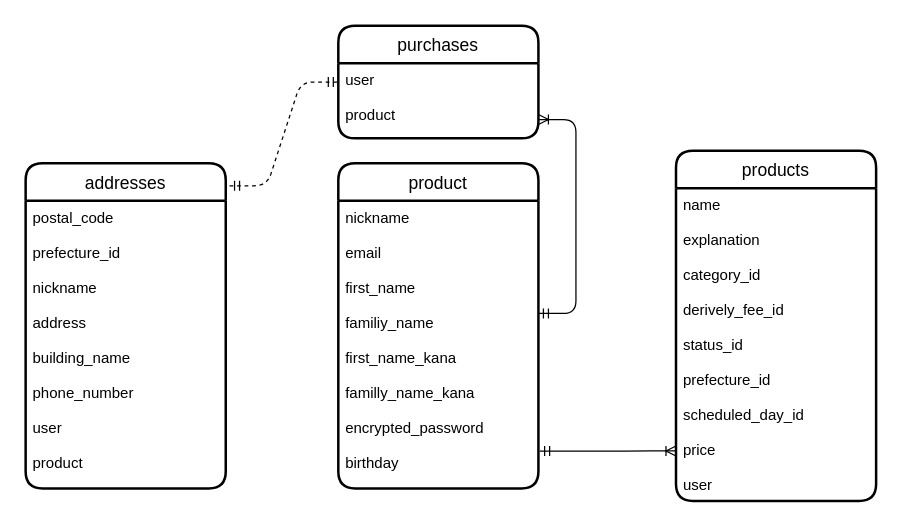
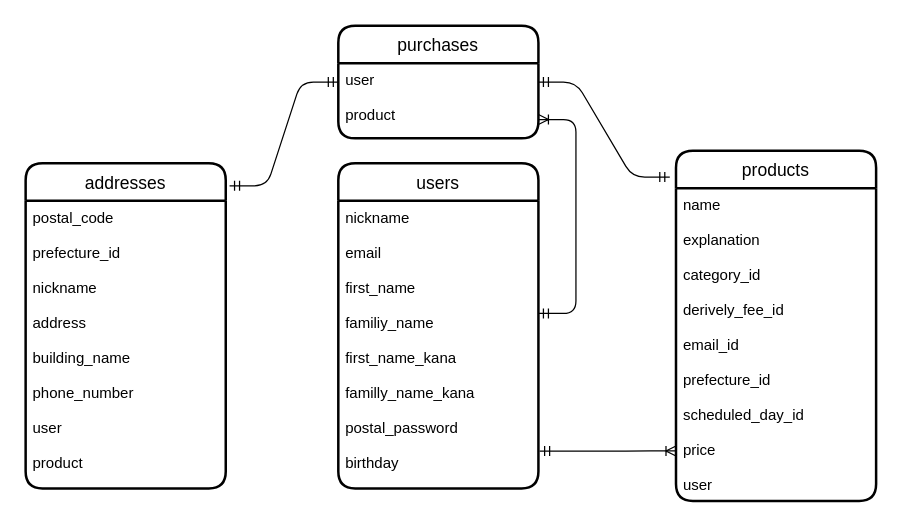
+ <mxCell id="11" value="" style="edgeStyle=entityRelationEdgeStyle;fontSize=12;html=1;endArrow=ERmandOne;startArrow=ERmandOne;exitX=1;exitY=0.25;exitDx=0;exitDy=0;entryX=-0.031;entryY=0.075;entryDx=0;entryDy=0;entryPerimeter=0;" edge="1" parent="1" source="5" target="8"><mxGeometry width="100" height="100" relative="1" as="geometry"><mxPoint x="280" y="340" as="sourcePoint" /><mxPoint x="380" y="240" as="targetPoint" /></mxGeometry></mxCell>
- <mxCell id="12" value="" style="edgeStyle=entityRelationEdgeStyle;fontSize=12;html=1;endArrow=ERmandOne;startArrow=ERmandOne;entryX=0;entryY=0.5;entryDx=0;entryDy=0;exitX=1.019;exitY=0.069;exitDx=0;exitDy=0;exitPerimeter=0;dashed=1;" edge="1" parent="1" source="6" target="4"><mxGeometry width="100" height="100" relative="1" as="geometry"><mxPoint x="280" y="340" as="sourcePoint" /><mxPoint x="380" y="240" as="targetPoint" /></mxGeometry></mxCell>
+ <mxCell id="12" value="" style="edgeStyle=entityRelationEdgeStyle;fontSize=12;html=1;endArrow=ERmandOne;startArrow=ERmandOne;entryX=0;entryY=0.5;entryDx=0;entryDy=0;exitX=1.019;exitY=0.069;exitDx=0;exitDy=0;exitPerimeter=0;" edge="1" parent="1" source="6" target="4"><mxGeometry width="100" height="100" relative="1" as="geometry"><mxPoint x="280" y="340" as="sourcePoint" /><mxPoint x="380" y="240" as="targetPoint" /></mxGeometry></mxCell>
- <mxCell id="2" value="product" style="swimlane;childLayout=stackLayout;horizontal=1;startSize=30;horizontalStack=0;rounded=1;fontSize=14;fontStyle=0;strokeWidth=2;resizeParent=0;resizeLast=1;shadow=0;dashed=0;align=center;" vertex="1" parent="1"><mxGeometry x="270" y="130" width="160" height="260" as="geometry" /></mxCell>
+ <mxCell id="2" value="users" style="swimlane;childLayout=stackLayout;horizontal=1;startSize=30;horizontalStack=0;rounded=1;fontSize=14;fontStyle=0;strokeWidth=2;resizeParent=0;resizeLast=1;shadow=0;dashed=0;align=center;" vertex="1" parent="1"><mxGeometry x="270" y="130" width="160" height="260" as="geometry" /></mxCell>
- <mxCell id="9" value="name&#10;&#10;explanation&#10;&#10;category_id&#10;&#10;derively_fee_id&#10;&#10;status_id&#10;&#10;prefecture_id&#10;&#10;scheduled_day_id&#10;&#10;price&#10;&#10;user" style="align=left;strokeColor=none;fillColor=none;spacingLeft=4;fontSize=12;verticalAlign=top;resizable=0;rotatable=0;part=1;shadow=1;" vertex="1" parent="8"><mxGeometry y="30" width="160" height="250" as="geometry" /></mxCell>
+ <mxCell id="9" value="name&#10;&#10;explanation&#10;&#10;category_id&#10;&#10;derively_fee_id&#10;&#10;email_id&#10;&#10;prefecture_id&#10;&#10;scheduled_day_id&#10;&#10;price&#10;&#10;user" style="align=left;strokeColor=none;fillColor=none;spacingLeft=4;fontSize=12;verticalAlign=top;resizable=0;rotatable=0;part=1;shadow=1;" vertex="1" parent="8"><mxGeometry y="30" width="160" height="250" as="geometry" /></mxCell>
- <mxCell id="3" value="nickname&#10;&#10;email&#10;&#10;first_name&#10;&#10;familiy_name&#10;&#10;first_name_kana&#10;&#10;familly_name_kana&#10;&#10;encrypted_password&#10;&#10;birthday" style="align=left;strokeColor=none;fillColor=none;spacingLeft=4;fontSize=12;verticalAlign=top;resizable=0;rotatable=0;part=1;shadow=1;" vertex="1" parent="2"><mxGeometry y="30" width="160" height="230" as="geometry" /></mxCell>
+ <mxCell id="3" value="nickname&#10;&#10;email&#10;&#10;first_name&#10;&#10;familiy_name&#10;&#10;first_name_kana&#10;&#10;familly_name_kana&#10;&#10;postal_password&#10;&#10;birthday" style="align=left;strokeColor=none;fillColor=none;spacingLeft=4;fontSize=12;verticalAlign=top;resizable=0;rotatable=0;part=1;shadow=1;" vertex="1" parent="2"><mxGeometry y="30" width="160" height="230" as="geometry" /></mxCell>
